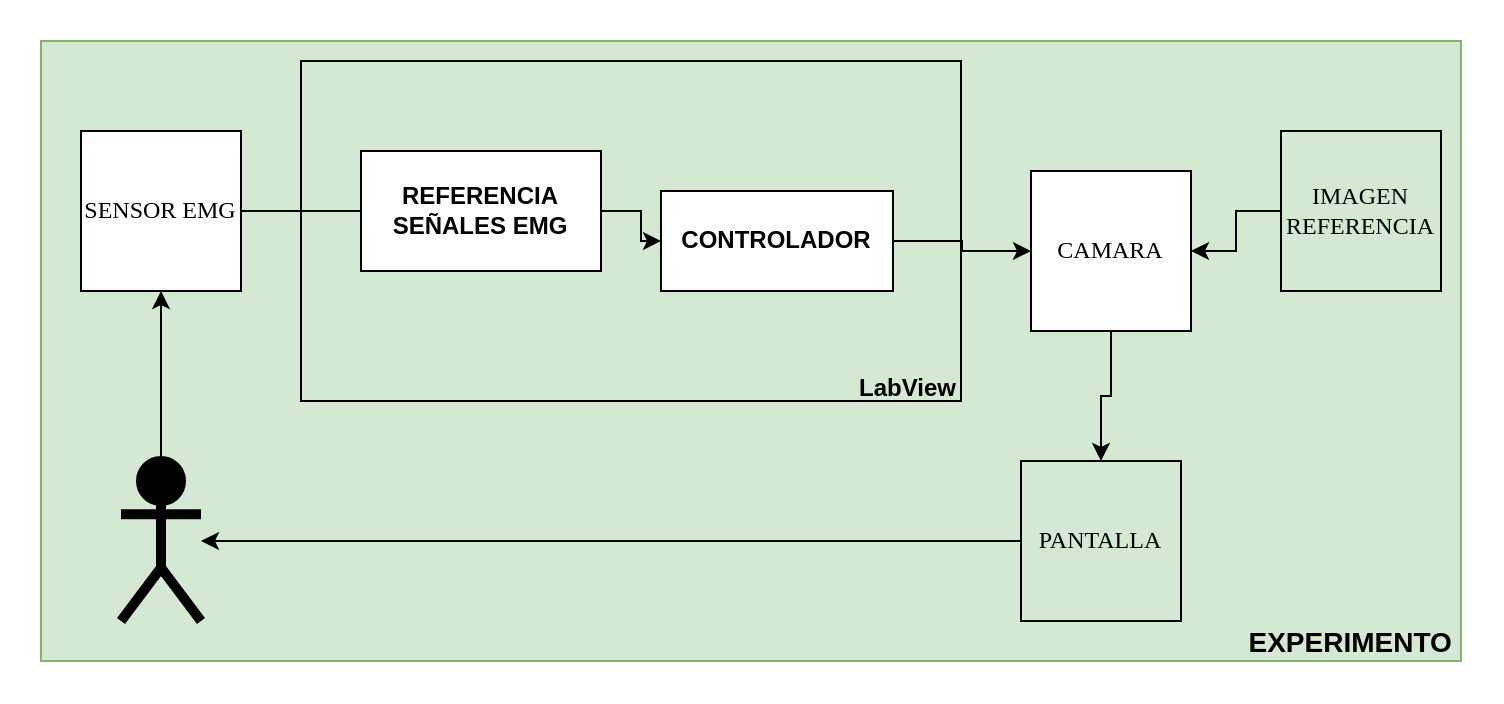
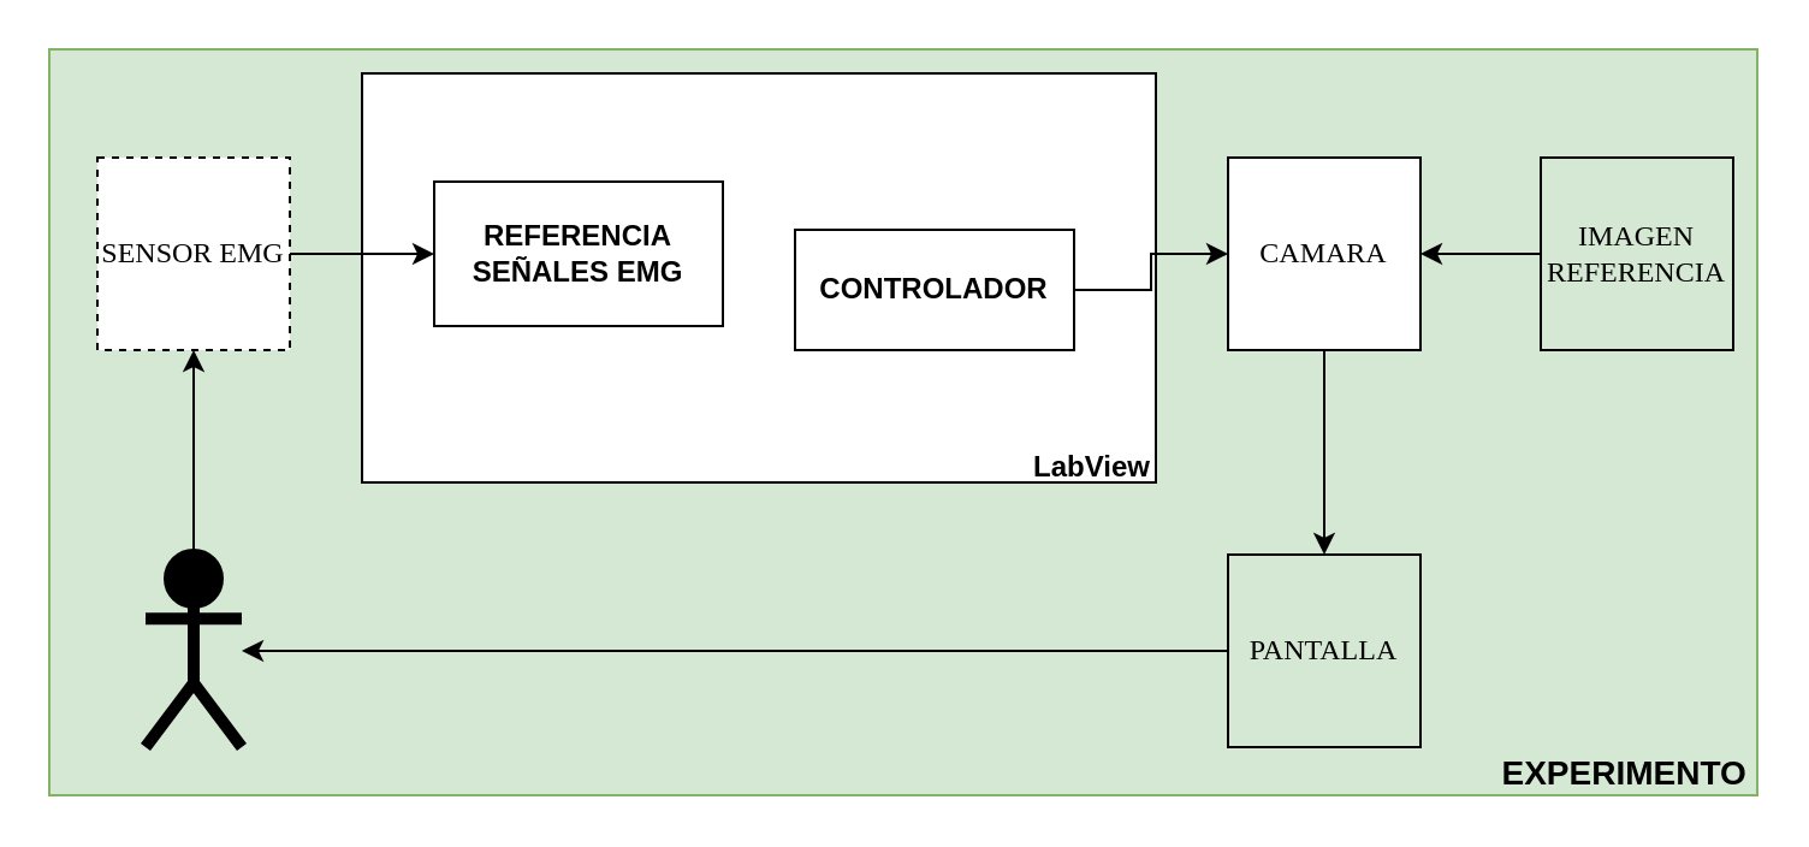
- <mxCell id="17" value="&lt;font face=&quot;Garamond&quot;&gt;SENSOR EMG&lt;/font&gt;" style="whiteSpace=wrap;html=1;aspect=fixed;" parent="1" vertex="1"><mxGeometry x="40" y="65" width="80" height="80" as="geometry" /></mxCell>
+ <mxCell id="17" value="&lt;font face=&quot;Garamond&quot;&gt;SENSOR EMG&lt;/font&gt;" style="whiteSpace=wrap;html=1;aspect=fixed;dashed=1;" parent="1" vertex="1"><mxGeometry x="40" y="65" width="80" height="80" as="geometry" /></mxCell>
- <mxCell id="16" style="edgeStyle=orthogonalEdgeStyle;rounded=0;orthogonalLoop=1;jettySize=auto;html=1;entryX=0;entryY=0.5;entryDx=0;entryDy=0;endArrow=none;" parent="1" source="17" target="7" edge="1"><mxGeometry relative="1" as="geometry" /></mxCell>
+ <mxCell id="16" style="edgeStyle=orthogonalEdgeStyle;rounded=0;orthogonalLoop=1;jettySize=auto;html=1;entryX=0;entryY=0.5;entryDx=0;entryDy=0;" parent="1" source="17" target="7" edge="1"><mxGeometry relative="1" as="geometry" /></mxCell>
- <mxCell id="6" style="edgeStyle=orthogonalEdgeStyle;rounded=0;orthogonalLoop=1;jettySize=auto;html=1;" parent="1" source="7" target="5" edge="1"><mxGeometry relative="1" as="geometry" /></mxCell>
- <mxCell id="3" value="&lt;blockquote style=&quot;margin: 0 0 0 40px; border: none; padding: 0px;&quot;&gt;&lt;blockquote style=&quot;margin: 0 0 0 40px; border: none; padding: 0px;&quot;&gt;&lt;blockquote style=&quot;margin: 0 0 0 40px; border: none; padding: 0px;&quot;&gt;&lt;br&gt;&lt;/blockquote&gt;&lt;blockquote style=&quot;margin: 0 0 0 40px; border: none; padding: 0px;&quot;&gt;&lt;b&gt;&lt;br&gt;&lt;/b&gt;&lt;/blockquote&gt;&lt;blockquote style=&quot;margin: 0 0 0 40px; border: none; padding: 0px;&quot;&gt;&lt;b&gt;&lt;br&gt;&lt;/b&gt;&lt;/blockquote&gt;&lt;blockquote style=&quot;margin: 0 0 0 40px; border: none; padding: 0px;&quot;&gt;&lt;b&gt;&lt;br&gt;&lt;/b&gt;&lt;/blockquote&gt;&lt;blockquote style=&quot;margin: 0 0 0 40px; border: none; padding: 0px;&quot;&gt;&lt;b&gt;&lt;br&gt;&lt;/b&gt;&lt;/blockquote&gt;&lt;blockquote style=&quot;margin: 0 0 0 40px; border: none; padding: 0px;&quot;&gt;&lt;b&gt;&lt;br&gt;&lt;/b&gt;&lt;/blockquote&gt;&lt;blockquote style=&quot;margin: 0 0 0 40px; border: none; padding: 0px;&quot;&gt;&lt;b&gt;&lt;br&gt;&lt;/b&gt;&lt;/blockquote&gt;&lt;blockquote style=&quot;margin: 0 0 0 40px; border: none; padding: 0px;&quot;&gt;&lt;b&gt;&lt;br&gt;&lt;/b&gt;&lt;/blockquote&gt;&lt;blockquote style=&quot;margin: 0 0 0 40px; border: none; padding: 0px;&quot;&gt;&lt;b&gt;&lt;br&gt;&lt;/b&gt;&lt;/blockquote&gt;&lt;blockquote style=&quot;margin: 0 0 0 40px; border: none; padding: 0px;&quot;&gt;&lt;b&gt;&lt;br&gt;&lt;/b&gt;&lt;/blockquote&gt;&lt;blockquote style=&quot;margin: 0 0 0 40px; border: none; padding: 0px;&quot;&gt;&lt;span style=&quot;background-color: initial;&quot;&gt;&lt;b&gt;&lt;br&gt;&lt;/b&gt;&lt;/span&gt;&lt;/blockquote&gt;&lt;blockquote style=&quot;margin: 0 0 0 40px; border: none; padding: 0px;&quot;&gt;&lt;span style=&quot;background-color: initial;&quot;&gt;&lt;b&gt;LabView&lt;/b&gt;&lt;/span&gt;&lt;br&gt;&lt;/blockquote&gt;&lt;/blockquote&gt;&lt;/blockquote&gt;" style="rounded=0;whiteSpace=wrap;html=1;align=right;fillColor=#d5e8d4;" parent="1" vertex="1"><mxGeometry x="150" y="30" width="330" height="170" as="geometry" /></mxCell>
+ <mxCell id="3" value="&lt;blockquote style=&quot;margin: 0 0 0 40px; border: none; padding: 0px;&quot;&gt;&lt;blockquote style=&quot;margin: 0 0 0 40px; border: none; padding: 0px;&quot;&gt;&lt;blockquote style=&quot;margin: 0 0 0 40px; border: none; padding: 0px;&quot;&gt;&lt;br&gt;&lt;/blockquote&gt;&lt;blockquote style=&quot;margin: 0 0 0 40px; border: none; padding: 0px;&quot;&gt;&lt;b&gt;&lt;br&gt;&lt;/b&gt;&lt;/blockquote&gt;&lt;blockquote style=&quot;margin: 0 0 0 40px; border: none; padding: 0px;&quot;&gt;&lt;b&gt;&lt;br&gt;&lt;/b&gt;&lt;/blockquote&gt;&lt;blockquote style=&quot;margin: 0 0 0 40px; border: none; padding: 0px;&quot;&gt;&lt;b&gt;&lt;br&gt;&lt;/b&gt;&lt;/blockquote&gt;&lt;blockquote style=&quot;margin: 0 0 0 40px; border: none; padding: 0px;&quot;&gt;&lt;b&gt;&lt;br&gt;&lt;/b&gt;&lt;/blockquote&gt;&lt;blockquote style=&quot;margin: 0 0 0 40px; border: none; padding: 0px;&quot;&gt;&lt;b&gt;&lt;br&gt;&lt;/b&gt;&lt;/blockquote&gt;&lt;blockquote style=&quot;margin: 0 0 0 40px; border: none; padding: 0px;&quot;&gt;&lt;b&gt;&lt;br&gt;&lt;/b&gt;&lt;/blockquote&gt;&lt;blockquote style=&quot;margin: 0 0 0 40px; border: none; padding: 0px;&quot;&gt;&lt;b&gt;&lt;br&gt;&lt;/b&gt;&lt;/blockquote&gt;&lt;blockquote style=&quot;margin: 0 0 0 40px; border: none; padding: 0px;&quot;&gt;&lt;b&gt;&lt;br&gt;&lt;/b&gt;&lt;/blockquote&gt;&lt;blockquote style=&quot;margin: 0 0 0 40px; border: none; padding: 0px;&quot;&gt;&lt;b&gt;&lt;br&gt;&lt;/b&gt;&lt;/blockquote&gt;&lt;blockquote style=&quot;margin: 0 0 0 40px; border: none; padding: 0px;&quot;&gt;&lt;span style=&quot;background-color: initial;&quot;&gt;&lt;b&gt;&lt;br&gt;&lt;/b&gt;&lt;/span&gt;&lt;/blockquote&gt;&lt;blockquote style=&quot;margin: 0 0 0 40px; border: none; padding: 0px;&quot;&gt;&lt;span style=&quot;background-color: initial;&quot;&gt;&lt;b&gt;LabView&lt;/b&gt;&lt;/span&gt;&lt;br&gt;&lt;/blockquote&gt;&lt;/blockquote&gt;&lt;/blockquote&gt;" style="rounded=0;whiteSpace=wrap;html=1;align=right;" parent="1" vertex="1"><mxGeometry x="150" y="30" width="330" height="170" as="geometry" /></mxCell>
- <mxCell id="11" value="&lt;font face=&quot;Garamond&quot;&gt;CAMARA&lt;/font&gt;" style="whiteSpace=wrap;html=1;aspect=fixed;" parent="1" vertex="1"><mxGeometry x="515" y="85" width="80" height="80" as="geometry" /></mxCell>
+ <mxCell id="11" value="&lt;font face=&quot;Garamond&quot;&gt;CAMARA&lt;/font&gt;" style="whiteSpace=wrap;html=1;aspect=fixed;" parent="1" vertex="1"><mxGeometry x="510" y="65" width="80" height="80" as="geometry" /></mxCell>
